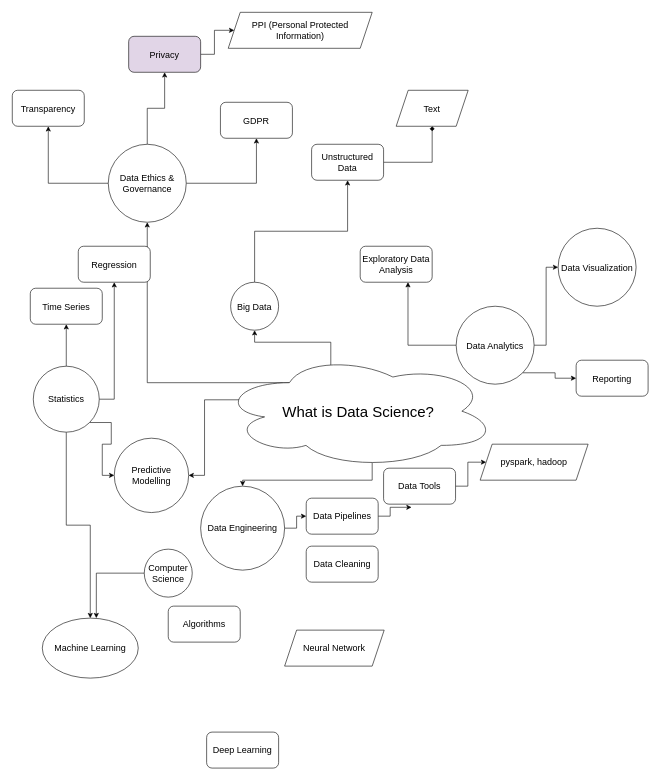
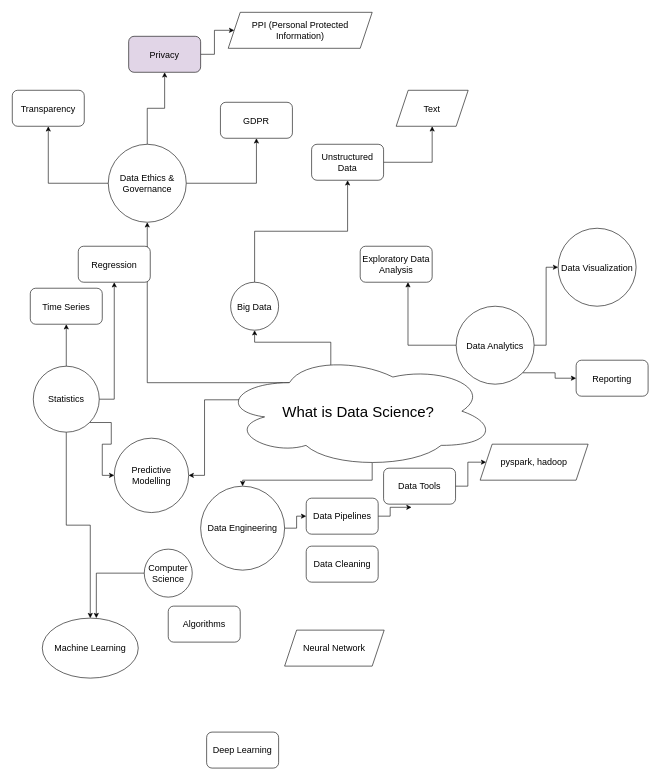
- <mxCell id="36" style="edgeStyle=orthogonalEdgeStyle;rounded=0;orthogonalLoop=1;jettySize=auto;html=1;entryX=0.5;entryY=1;entryDx=0;entryDy=0;fontSize=15;endArrow=diamond;" edge="1" parent="1" source="37" target="38"><mxGeometry relative="1" as="geometry" /></mxCell>
+ <mxCell id="36" style="edgeStyle=orthogonalEdgeStyle;rounded=0;orthogonalLoop=1;jettySize=auto;html=1;entryX=0.5;entryY=1;entryDx=0;entryDy=0;fontSize=15;" edge="1" parent="1" source="37" target="38"><mxGeometry relative="1" as="geometry" /></mxCell>
